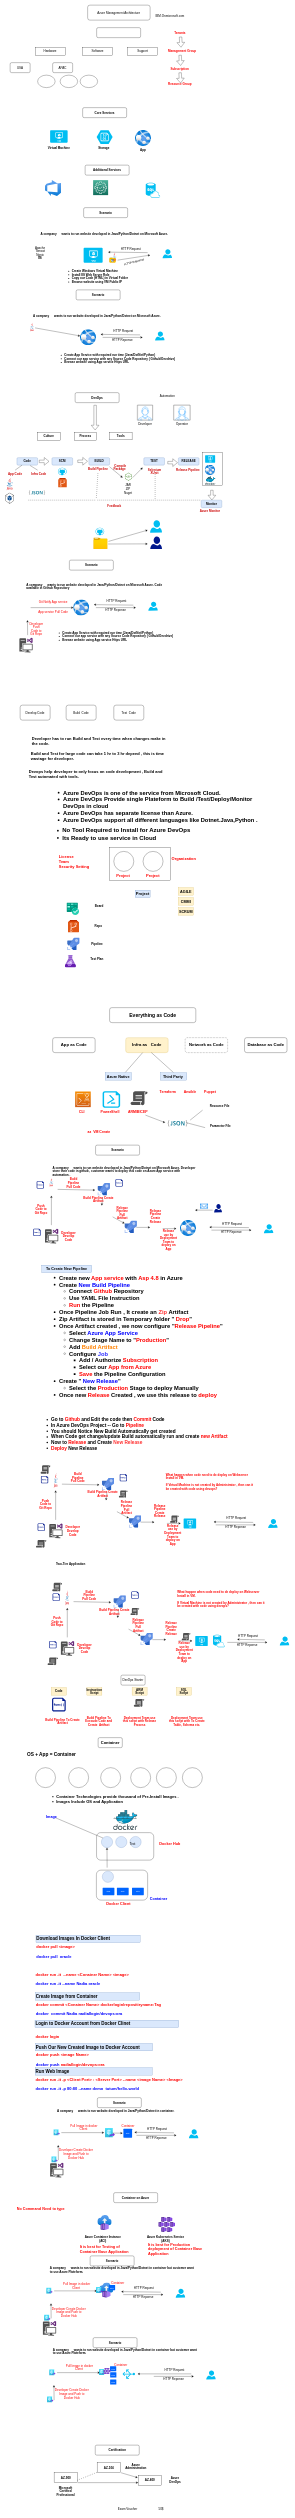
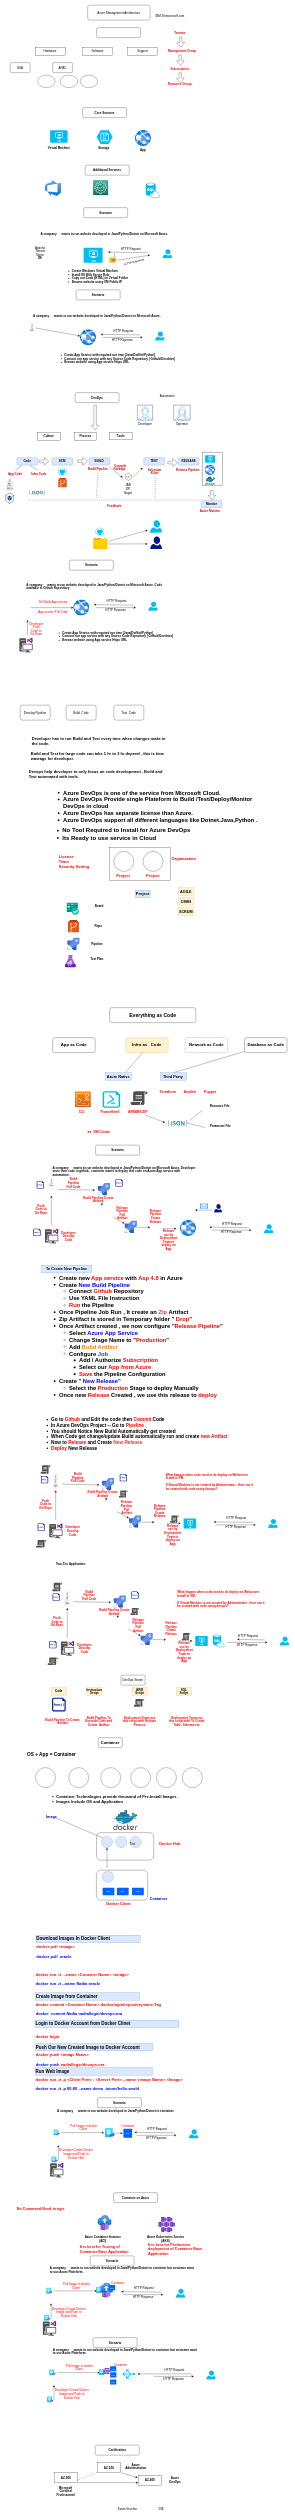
- <mxCell id="129" value="Develop Code" style="rounded=1;whiteSpace=wrap;html=1;" parent="1" vertex="1"><mxGeometry x="79" y="2820" width="120" height="60" as="geometry" /></mxCell>
+ <mxCell id="129" value="Develop Pipeline" style="rounded=1;whiteSpace=wrap;html=1;" parent="1" vertex="1"><mxGeometry x="79" y="2820" width="120" height="60" as="geometry" /></mxCell>
- <mxCell id="162" value="" style="endArrow=none;html=1;rounded=0;entryX=0.603;entryY=0.994;entryDx=0;entryDy=0;entryPerimeter=0;exitX=0.5;exitY=0;exitDx=0;exitDy=0;" parent="1" source="164" target="160" edge="1"><mxGeometry width="50" height="50" relative="1" as="geometry"><mxPoint x="669" y="4290" as="sourcePoint" /><mxPoint x="579" y="4220" as="targetPoint" /></mxGeometry></mxCell>
+ <mxCell id="162" value="" style="endArrow=none;html=1;rounded=0;exitX=0.5;exitY=0;exitDx=0;exitDy=0;" parent="1" source="164" target="159" edge="1"><mxGeometry width="50" height="50" relative="1" as="geometry"><mxPoint x="669" y="4290" as="sourcePoint" /><mxPoint x="579" y="4220" as="targetPoint" /></mxGeometry></mxCell>
